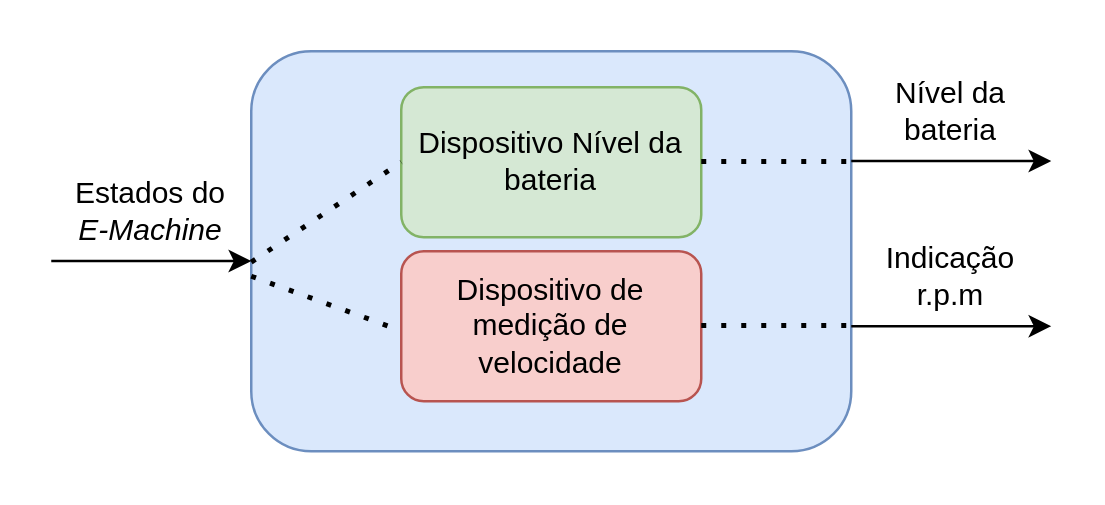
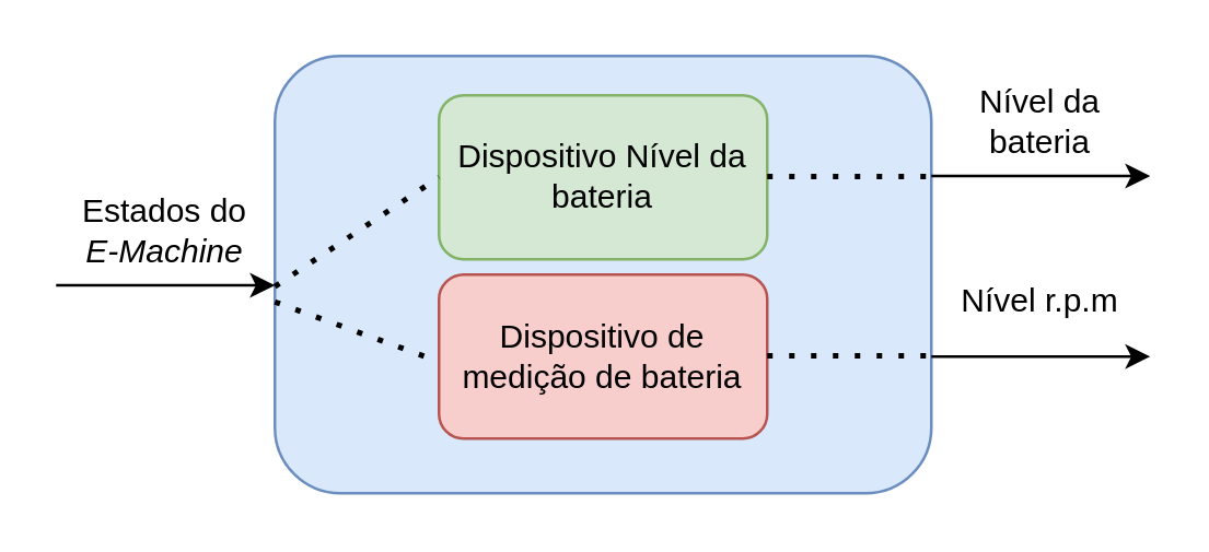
- <mxCell id="8" value="Indicação r.p.m" style="text;html=1;strokeColor=none;fillColor=none;align=center;verticalAlign=middle;whiteSpace=wrap;rounded=0;" parent="1" vertex="1"><mxGeometry x="340" y="100" width="80" height="20" as="geometry" /></mxCell>
+ <mxCell id="8" value="Nível r.p.m" style="text;html=1;strokeColor=none;fillColor=none;align=center;verticalAlign=middle;whiteSpace=wrap;rounded=0;" parent="1" vertex="1"><mxGeometry x="340" y="100" width="80" height="20" as="geometry" /></mxCell>
- <mxCell id="10" value="Dispositivo de medição de velocidade" style="rounded=1;whiteSpace=wrap;html=1;fillColor=#f8cecc;strokeColor=#b85450;" parent="1" vertex="1"><mxGeometry x="160" y="100" width="120" height="60" as="geometry" /></mxCell>
+ <mxCell id="10" value="Dispositivo de medição de bateria" style="rounded=1;whiteSpace=wrap;html=1;fillColor=#f8cecc;strokeColor=#b85450;" parent="1" vertex="1"><mxGeometry x="160" y="100" width="120" height="60" as="geometry" /></mxCell>
